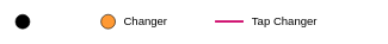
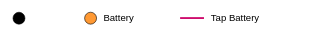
- <mxCell id="4" value="Changer" style="text;html=1;strokeColor=none;fillColor=none;align=left;verticalAlign=middle;whiteSpace=wrap;rounded=0;fontSize=16;" parent="1" vertex="1"><mxGeometry x="170" width="120" height="20" as="geometry" y="20" /></mxCell>
+ <mxCell id="4" value="Battery" style="text;html=1;strokeColor=none;fillColor=none;align=left;verticalAlign=middle;whiteSpace=wrap;rounded=0;fontSize=16;" parent="1" vertex="1"><mxGeometry x="170" width="120" height="20" as="geometry" y="20" /></mxCell>
- <mxCell id="6" value="Tap Changer" style="text;html=1;strokeColor=none;fillColor=none;align=left;verticalAlign=middle;whiteSpace=wrap;rounded=0;fontSize=16;" parent="1" vertex="1"><mxGeometry x="350" width="170" height="20" as="geometry" y="20" /></mxCell>
+ <mxCell id="6" value="Tap Battery" style="text;html=1;strokeColor=none;fillColor=none;align=left;verticalAlign=middle;whiteSpace=wrap;rounded=0;fontSize=16;" parent="1" vertex="1"><mxGeometry x="350" width="170" height="20" as="geometry" y="20" /></mxCell>
